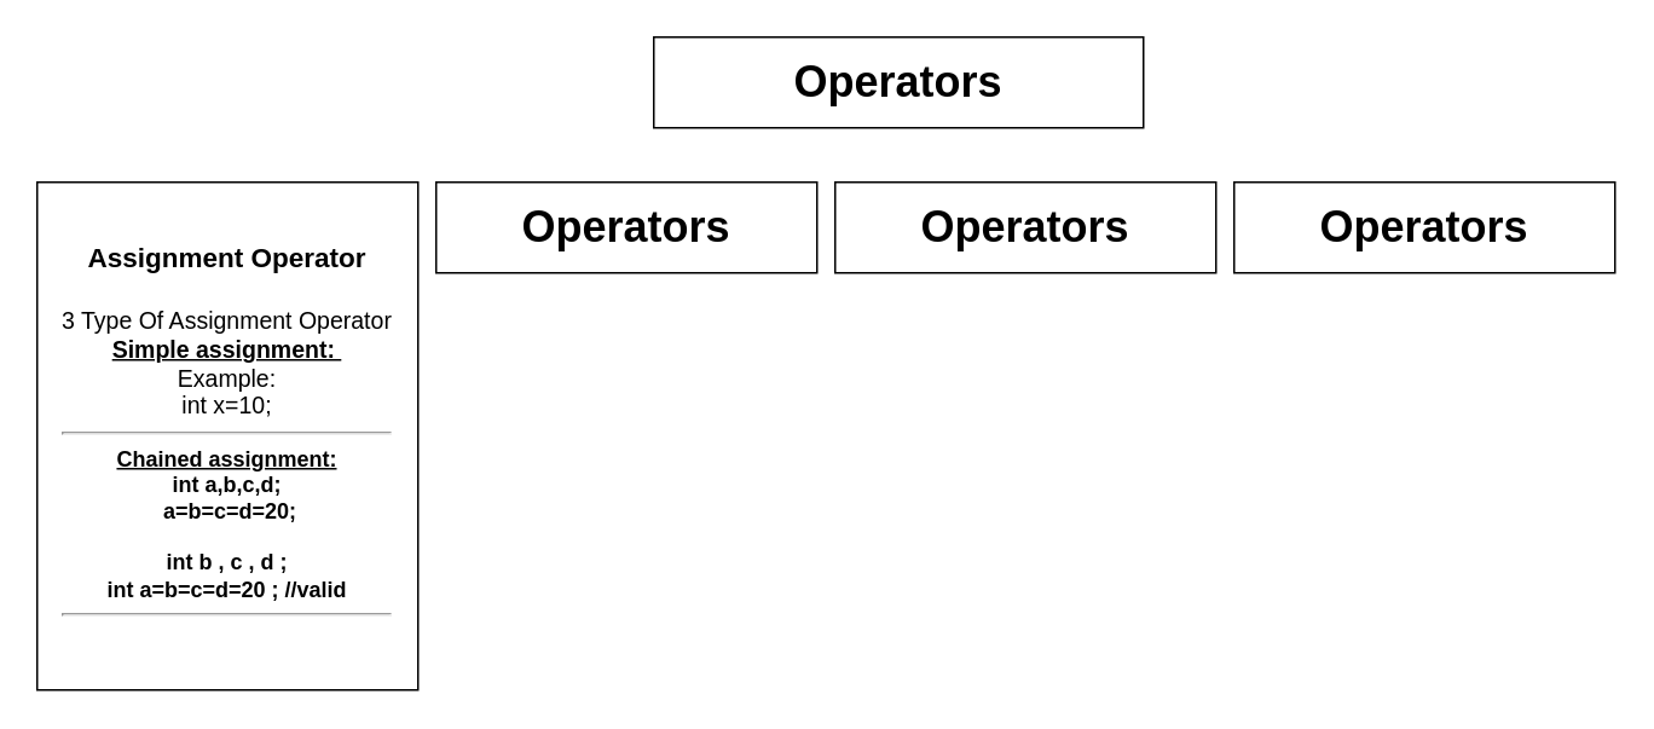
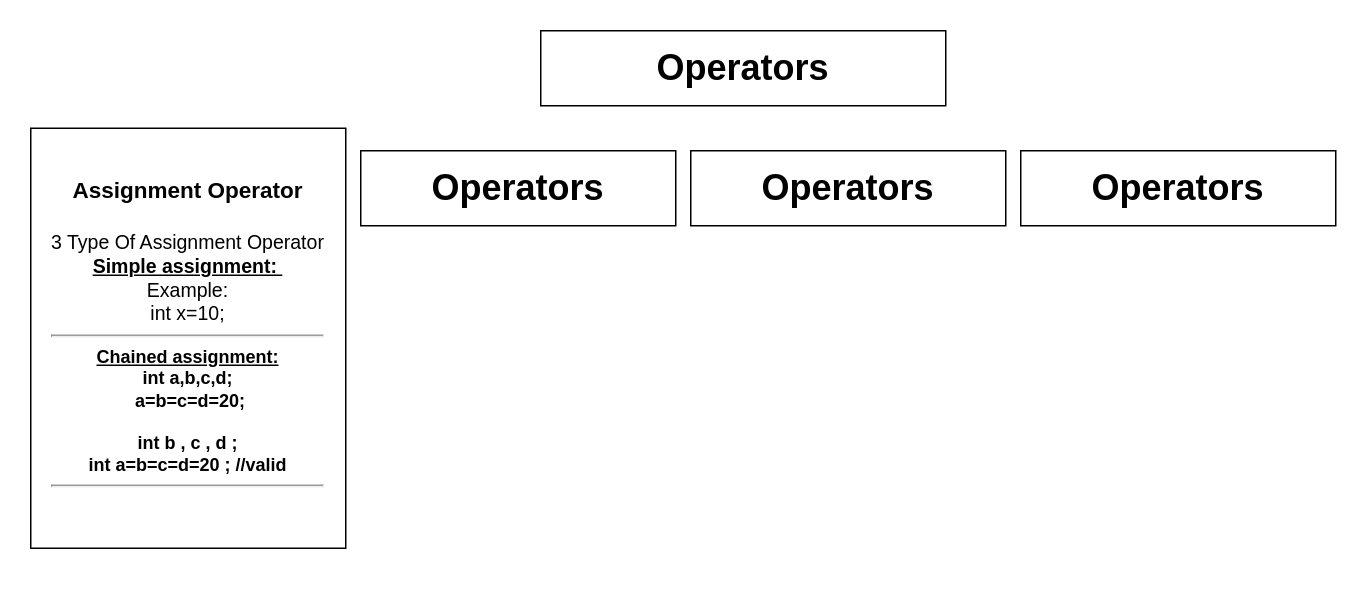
- <mxCell id="3" value="&lt;p style=&quot;line-height: 0%&quot;&gt;&lt;/p&gt;&lt;h1&gt;&lt;font style=&quot;font-size: 15px&quot;&gt;Assignment Operator&lt;/font&gt;&lt;br&gt;&lt;/h1&gt;&lt;div&gt;&lt;font style=&quot;font-size: 13px&quot;&gt;3 Type Of Assignment Operator&lt;/font&gt;&lt;/div&gt;&lt;div&gt;&lt;font style=&quot;font-size: 13px&quot;&gt;&lt;b&gt;&lt;u&gt;Simple assignment:&amp;nbsp;&lt;/u&gt;&lt;/b&gt;&lt;/font&gt;&lt;/div&gt;&lt;div&gt;&lt;font style=&quot;font-size: 13px&quot;&gt;Example:&lt;/font&gt;&lt;/div&gt;&lt;div&gt;&lt;font style=&quot;font-size: 13px&quot;&gt;&amp;nbsp;int x=10;&amp;nbsp;&lt;br&gt;&lt;/font&gt;&lt;/div&gt;&lt;hr&gt;&lt;b&gt;&lt;u&gt;Chained assignment:&lt;/u&gt;&lt;br&gt;int a,b,c,d;&lt;br&gt;&amp;nbsp;a=b=c=d=20;&lt;br&gt;&lt;br&gt;int b , c , d ; &lt;br&gt;int a=b=c=d=20 ; //valid&lt;/b&gt;&lt;hr&gt;&lt;b&gt;&lt;br&gt;&lt;/b&gt;&lt;p&gt;&lt;/p&gt;" style="rounded=0;whiteSpace=wrap;html=1;" vertex="1" parent="1"><mxGeometry y="100" width="210" height="280" as="geometry" x="20" /></mxCell>
+ <mxCell id="3" value="&lt;p style=&quot;line-height: 0%&quot;&gt;&lt;/p&gt;&lt;h1&gt;&lt;font style=&quot;font-size: 15px&quot;&gt;Assignment Operator&lt;/font&gt;&lt;br&gt;&lt;/h1&gt;&lt;div&gt;&lt;font style=&quot;font-size: 13px&quot;&gt;3 Type Of Assignment Operator&lt;/font&gt;&lt;/div&gt;&lt;div&gt;&lt;font style=&quot;font-size: 13px&quot;&gt;&lt;b&gt;&lt;u&gt;Simple assignment:&amp;nbsp;&lt;/u&gt;&lt;/b&gt;&lt;/font&gt;&lt;/div&gt;&lt;div&gt;&lt;font style=&quot;font-size: 13px&quot;&gt;Example:&lt;/font&gt;&lt;/div&gt;&lt;div&gt;&lt;font style=&quot;font-size: 13px&quot;&gt;&amp;nbsp;int x=10;&amp;nbsp;&lt;br&gt;&lt;/font&gt;&lt;/div&gt;&lt;hr&gt;&lt;b&gt;&lt;u&gt;Chained assignment:&lt;/u&gt;&lt;br&gt;int a,b,c,d;&lt;br&gt;&amp;nbsp;a=b=c=d=20;&lt;br&gt;&lt;br&gt;int b , c , d ; &lt;br&gt;int a=b=c=d=20 ; //valid&lt;/b&gt;&lt;hr&gt;&lt;b&gt;&lt;br&gt;&lt;/b&gt;&lt;p&gt;&lt;/p&gt;" style="rounded=0;whiteSpace=wrap;html=1;" vertex="1" parent="1"><mxGeometry x="20" y="85" width="210" height="280" as="geometry" /></mxCell>
